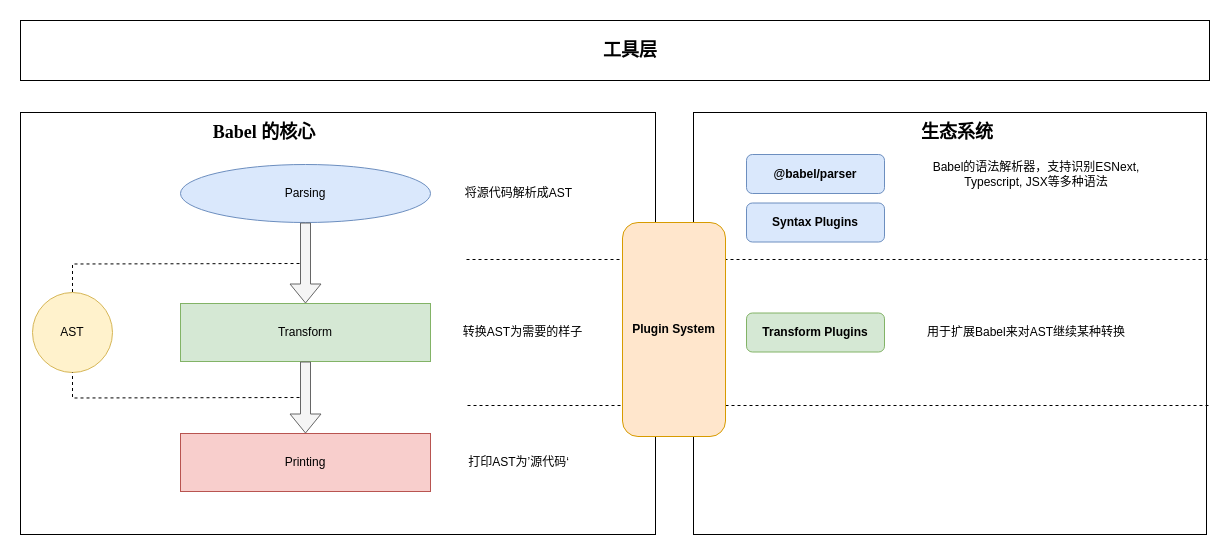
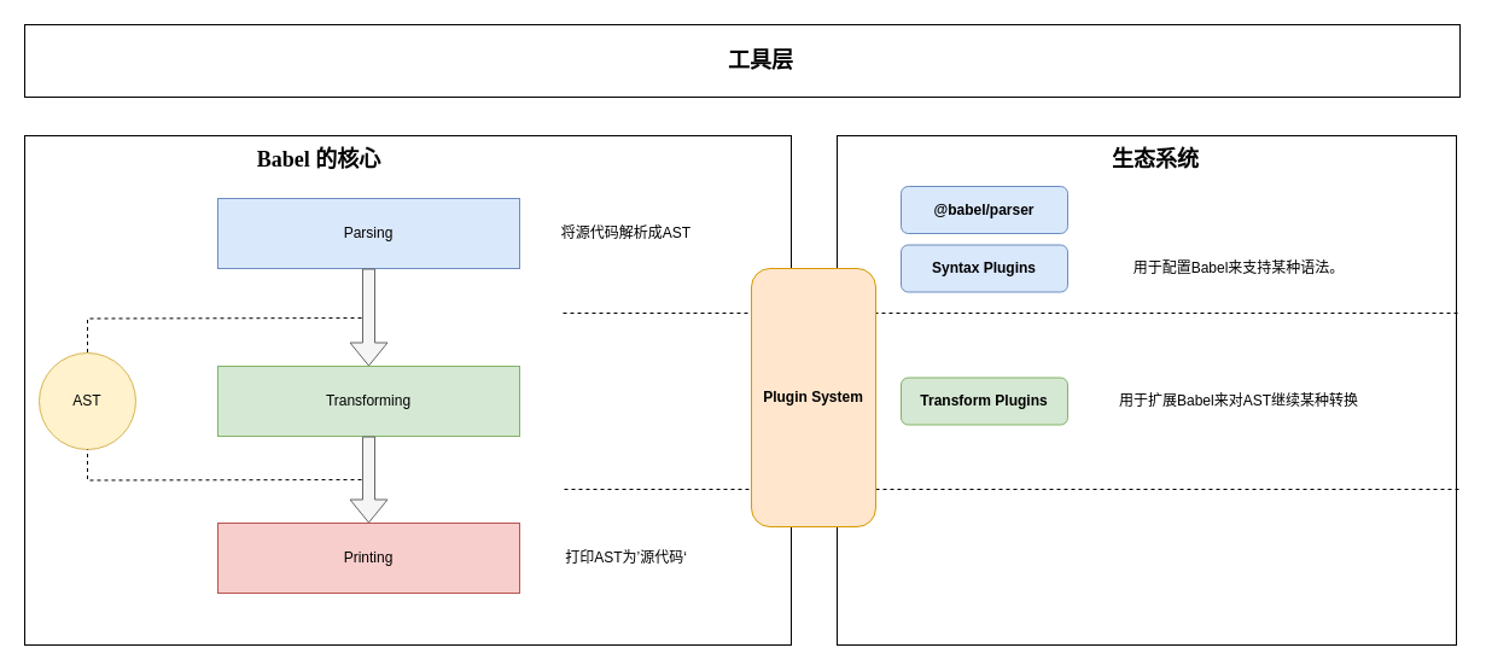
- <mxCell id="26" value="Babel的语法解析器，支持识别ESNext, Typescript, JSX等多种语法" style="text;html=1;strokeColor=none;fillColor=none;align=center;verticalAlign=middle;whiteSpace=wrap;rounded=0;" vertex="1" parent="1"><mxGeometry x="910" y="164" width="252" height="20" as="geometry" /></mxCell>
- <mxCell id="3" value="Parsing&lt;br&gt;" style="ellipse;whiteSpace=wrap;html=1;fillColor=#dae8fc;strokeColor=#6c8ebf;" vertex="1" parent="1"><mxGeometry x="180" y="164" width="250" height="58" as="geometry" /></mxCell>
+ <mxCell id="3" value="Parsing&lt;br&gt;" style="rounded=0;whiteSpace=wrap;html=1;fillColor=#dae8fc;strokeColor=#6c8ebf;" vertex="1" parent="1"><mxGeometry x="180" y="164" width="250" height="58" as="geometry" /></mxCell>
+ <mxCell id="22" value="用于配置Babel来支持某种语法。" style="text;html=1;strokeColor=none;fillColor=none;align=center;verticalAlign=middle;whiteSpace=wrap;rounded=0;" vertex="1" parent="1"><mxGeometry x="900" y="212" width="252" height="20" as="geometry" /></mxCell>
- <mxCell id="4" value="Transform" style="rounded=0;whiteSpace=wrap;html=1;fillColor=#d5e8d4;strokeColor=#82b366;" vertex="1" parent="1"><mxGeometry x="180" y="303" width="250" height="58" as="geometry" /></mxCell>
+ <mxCell id="4" value="Transforming" style="rounded=0;whiteSpace=wrap;html=1;fillColor=#d5e8d4;strokeColor=#82b366;" vertex="1" parent="1"><mxGeometry x="180" y="303" width="250" height="58" as="geometry" /></mxCell>
- <mxCell id="12" value="转换AST为需要的样子" style="text;html=1;strokeColor=none;fillColor=none;align=center;verticalAlign=middle;whiteSpace=wrap;rounded=0;" vertex="1" parent="1"><mxGeometry x="461" y="322" width="123" height="20" as="geometry" /></mxCell>
